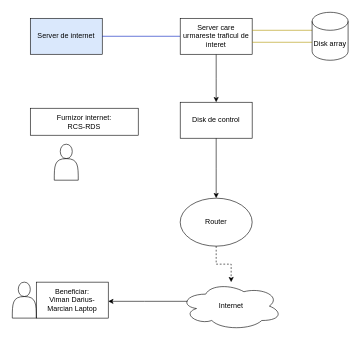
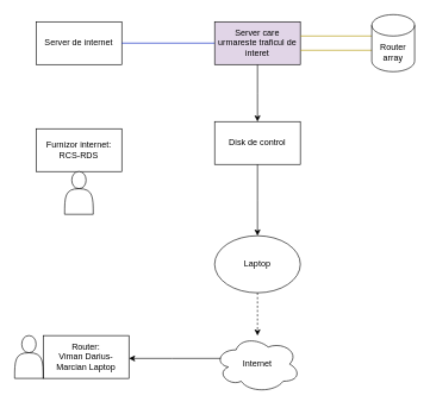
- <mxCell id="2" value="Server de internet" style="rounded=0;whiteSpace=wrap;html=1;fillColor=#dae8fc;" vertex="1" parent="1"><mxGeometry x="50" y="30" width="120" height="60" as="geometry" /></mxCell>
+ <mxCell id="2" value="Server de internet" style="rounded=0;whiteSpace=wrap;html=1;" vertex="1" parent="1"><mxGeometry x="50" y="30" width="120" height="60" as="geometry" /></mxCell>
- <mxCell id="7" value="Server care urmareste traficul de interet" style="rounded=0;whiteSpace=wrap;html=1;" vertex="1" parent="1"><mxGeometry x="300" y="30" width="120" height="60" as="geometry" /></mxCell>
+ <mxCell id="7" value="Server care urmareste traficul de interet" style="rounded=0;whiteSpace=wrap;html=1;fillColor=#e1d5e7;" vertex="1" parent="1"><mxGeometry x="300" y="30" width="120" height="60" as="geometry" /></mxCell>
- <mxCell id="10" value="Disk array" style="shape=cylinder3;whiteSpace=wrap;html=1;boundedLbl=1;backgroundOutline=1;size=15;fillColor=none;" vertex="1" parent="1"><mxGeometry x="520" y="20" width="60" height="80" as="geometry" /></mxCell>
+ <mxCell id="10" value="Router array" style="shape=cylinder3;whiteSpace=wrap;html=1;boundedLbl=1;backgroundOutline=1;size=15;fillColor=none;" vertex="1" parent="1"><mxGeometry x="520" y="20" width="60" height="80" as="geometry" /></mxCell>
- <mxCell id="3" value="Furnizor internet:&lt;br&gt;RCS-RDS" style="rounded=0;whiteSpace=wrap;html=1;" vertex="1" parent="1"><mxGeometry x="50" y="180" width="180" height="45" as="geometry" /></mxCell>
+ <mxCell id="3" value="Furnizor internet:&lt;br&gt;RCS-RDS" style="rounded=0;whiteSpace=wrap;html=1;" vertex="1" parent="1"><mxGeometry x="50" y="180" width="120" height="60" as="geometry" /></mxCell>
- <mxCell id="14" value="Router" style="ellipse;whiteSpace=wrap;html=1;fillColor=none;" vertex="1" parent="1"><mxGeometry x="300" y="330" width="120" height="80" as="geometry" /></mxCell>
+ <mxCell id="14" value="Laptop" style="ellipse;whiteSpace=wrap;html=1;fillColor=none;" vertex="1" parent="1"><mxGeometry x="300" y="330" width="120" height="80" as="geometry" /></mxCell>
- <mxCell id="17" value="Beneficiar:&lt;br&gt;Viman Darius-Marcian Laptop" style="rounded=0;whiteSpace=wrap;html=1;fillColor=none;" vertex="1" parent="1"><mxGeometry x="60" y="470" width="120" height="60" as="geometry" /></mxCell>
+ <mxCell id="17" value="Router:&lt;br&gt;Viman Darius-Marcian Laptop" style="rounded=0;whiteSpace=wrap;html=1;fillColor=none;" vertex="1" parent="1"><mxGeometry x="60" y="470" width="120" height="60" as="geometry" /></mxCell>
- <mxCell id="16" value="Internet" style="ellipse;shape=cloud;whiteSpace=wrap;html=1;fillColor=none;" vertex="1" parent="1"><mxGeometry x="300" y="470" width="170" height="80" as="geometry" /></mxCell>
+ <mxCell id="16" value="Internet" style="ellipse;shape=cloud;whiteSpace=wrap;html=1;fillColor=none;" vertex="1" parent="1"><mxGeometry x="300" y="470" width="120" height="80" as="geometry" /></mxCell>
